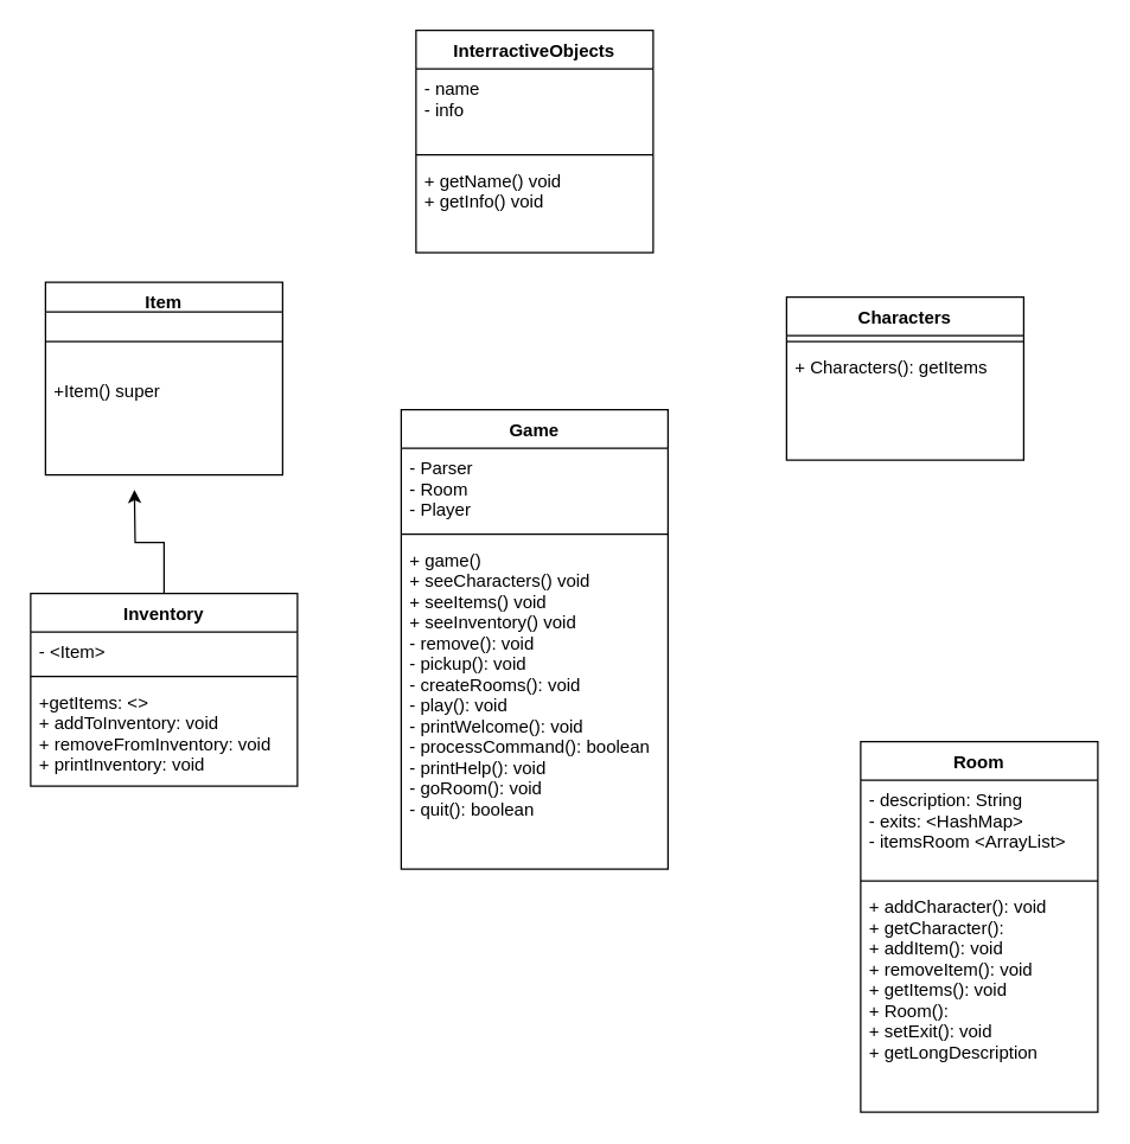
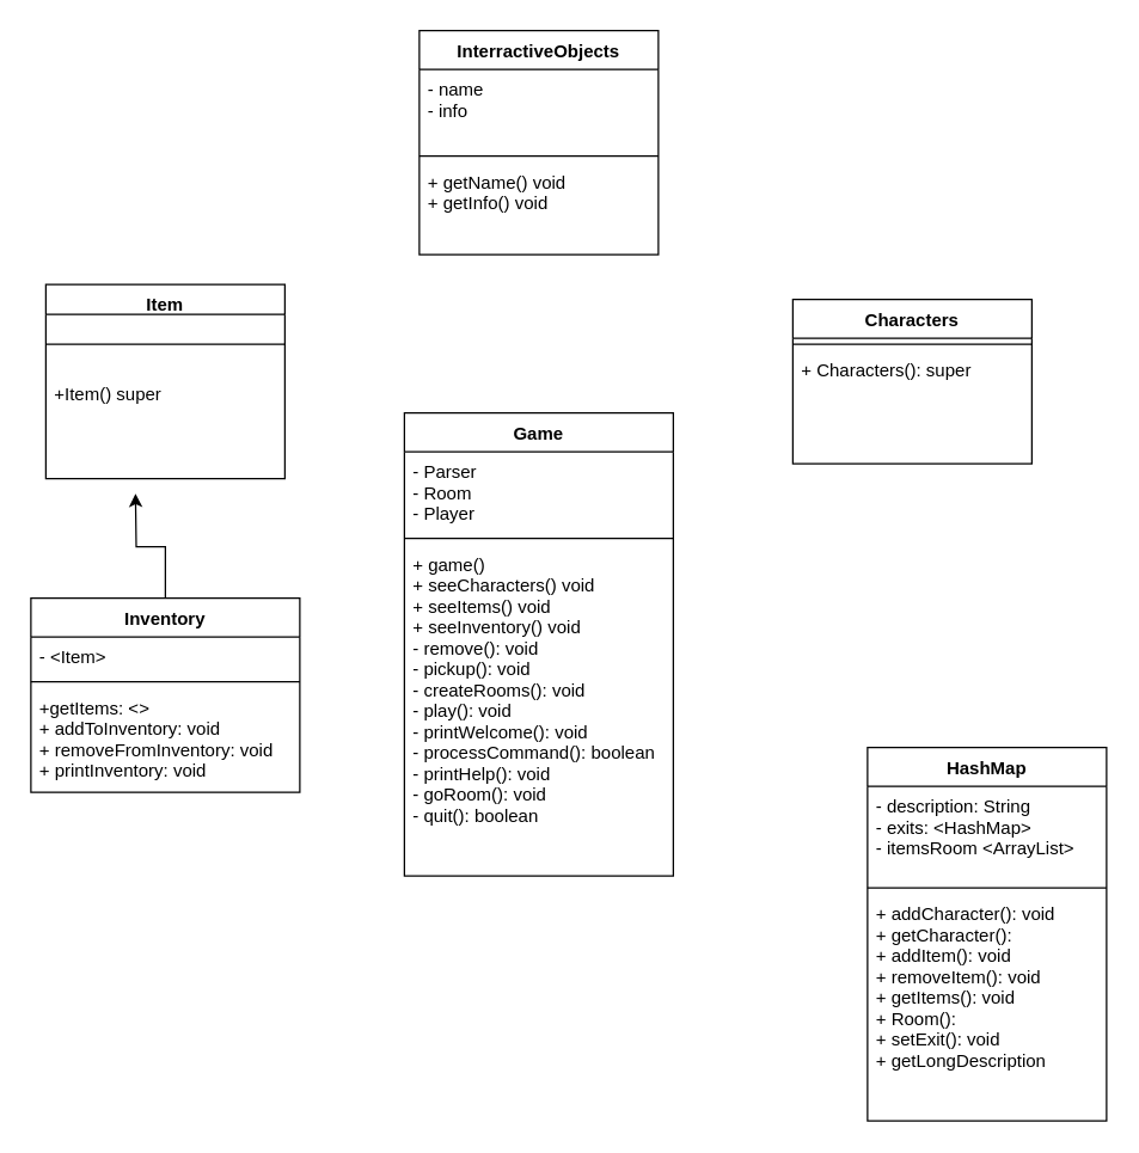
- <mxCell id="16" value="+ Characters(): getItems" style="text;strokeColor=none;fillColor=none;align=left;verticalAlign=top;spacingLeft=4;spacingRight=4;overflow=hidden;rotatable=0;points=[[0,0.5],[1,0.5]];portConstraint=eastwest;" vertex="1" parent="14"><mxGeometry y="34" width="160" height="76" as="geometry" /></mxCell>
+ <mxCell id="16" value="+ Characters(): super" style="text;strokeColor=none;fillColor=none;align=left;verticalAlign=top;spacingLeft=4;spacingRight=4;overflow=hidden;rotatable=0;points=[[0,0.5],[1,0.5]];portConstraint=eastwest;" vertex="1" parent="14"><mxGeometry y="34" width="160" height="76" as="geometry" /></mxCell>
- <mxCell id="21" value="Room" style="swimlane;fontStyle=1;align=center;verticalAlign=top;childLayout=stackLayout;horizontal=1;startSize=26;horizontalStack=0;resizeParent=1;resizeParentMax=0;resizeLast=0;collapsible=1;marginBottom=0;" vertex="1" parent="1"><mxGeometry x="580" y="500" width="160" height="250" as="geometry" /></mxCell>
+ <mxCell id="21" value="HashMap" style="swimlane;fontStyle=1;align=center;verticalAlign=top;childLayout=stackLayout;horizontal=1;startSize=26;horizontalStack=0;resizeParent=1;resizeParentMax=0;resizeLast=0;collapsible=1;marginBottom=0;" vertex="1" parent="1"><mxGeometry x="580" y="500" width="160" height="250" as="geometry" /></mxCell>
